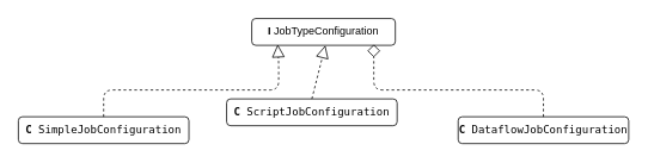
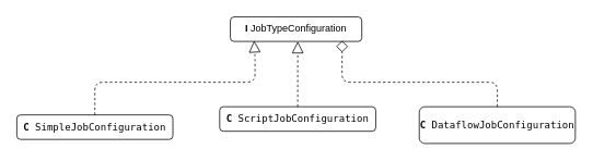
- <mxCell id="4" value="&lt;pre&gt;&lt;pre&gt;&lt;b&gt;C&lt;/b&gt; ScriptJobConfiguration&lt;/pre&gt;&lt;/pre&gt;" style="rounded=1;whiteSpace=wrap;html=1;" vertex="1" parent="1"><mxGeometry x="252" y="110" width="190" height="30" as="geometry" /></mxCell>
+ <mxCell id="4" value="&lt;pre&gt;&lt;pre&gt;&lt;b&gt;C&lt;/b&gt; ScriptJobConfiguration&lt;/pre&gt;&lt;/pre&gt;" style="rounded=1;whiteSpace=wrap;html=1;" vertex="1" parent="1"><mxGeometry x="267" y="130" width="190" height="30" as="geometry" /></mxCell>
- <mxCell id="3" value="&lt;pre&gt;&lt;b&gt;C&lt;/b&gt; SimpleJobConfiguration&lt;/pre&gt;" style="rounded=1;whiteSpace=wrap;html=1;" parent="1" vertex="1"><mxGeometry x="20" y="130" width="190" height="30" as="geometry" /></mxCell>
+ <mxCell id="3" value="&lt;pre&gt;&lt;b&gt;C&lt;/b&gt; SimpleJobConfiguration&lt;/pre&gt;" style="rounded=1;whiteSpace=wrap;html=1;" parent="1" vertex="1"><mxGeometry x="20" y="140" width="190" height="30" as="geometry" /></mxCell>
- <mxCell id="5" value="&lt;pre&gt;&lt;pre&gt;&lt;b&gt;C&lt;/b&gt; DataflowJobConfiguration&lt;/pre&gt;&lt;/pre&gt;" style="rounded=1;whiteSpace=wrap;html=1;" vertex="1" parent="1"><mxGeometry x="510" y="130" width="190" height="30" as="geometry" /></mxCell>
+ <mxCell id="5" value="&lt;pre&gt;&lt;pre&gt;&lt;b&gt;C&lt;/b&gt; DataflowJobConfiguration&lt;/pre&gt;&lt;/pre&gt;" style="rounded=1;whiteSpace=wrap;html=1;" vertex="1" parent="1"><mxGeometry x="510" y="130" width="190" height="45" as="geometry" /></mxCell>
